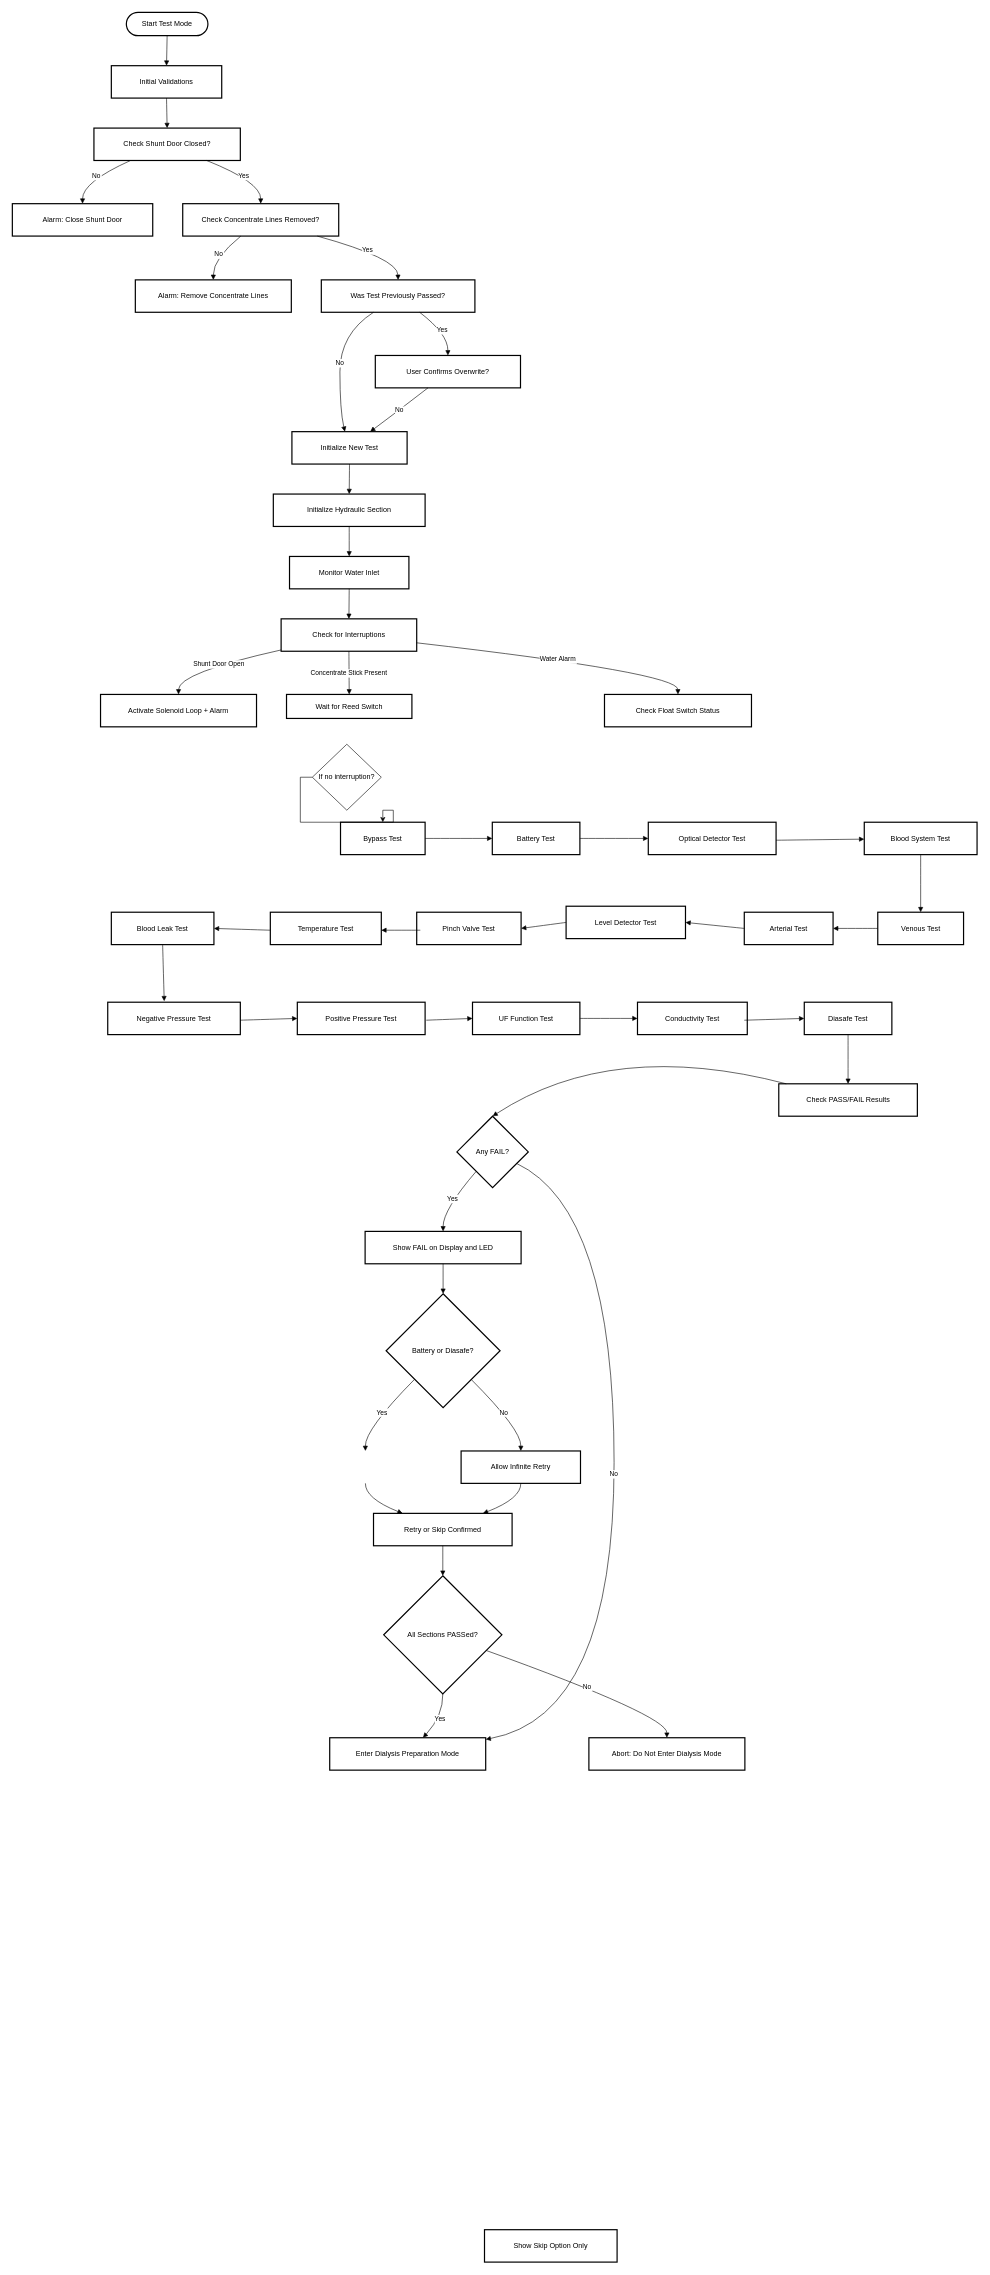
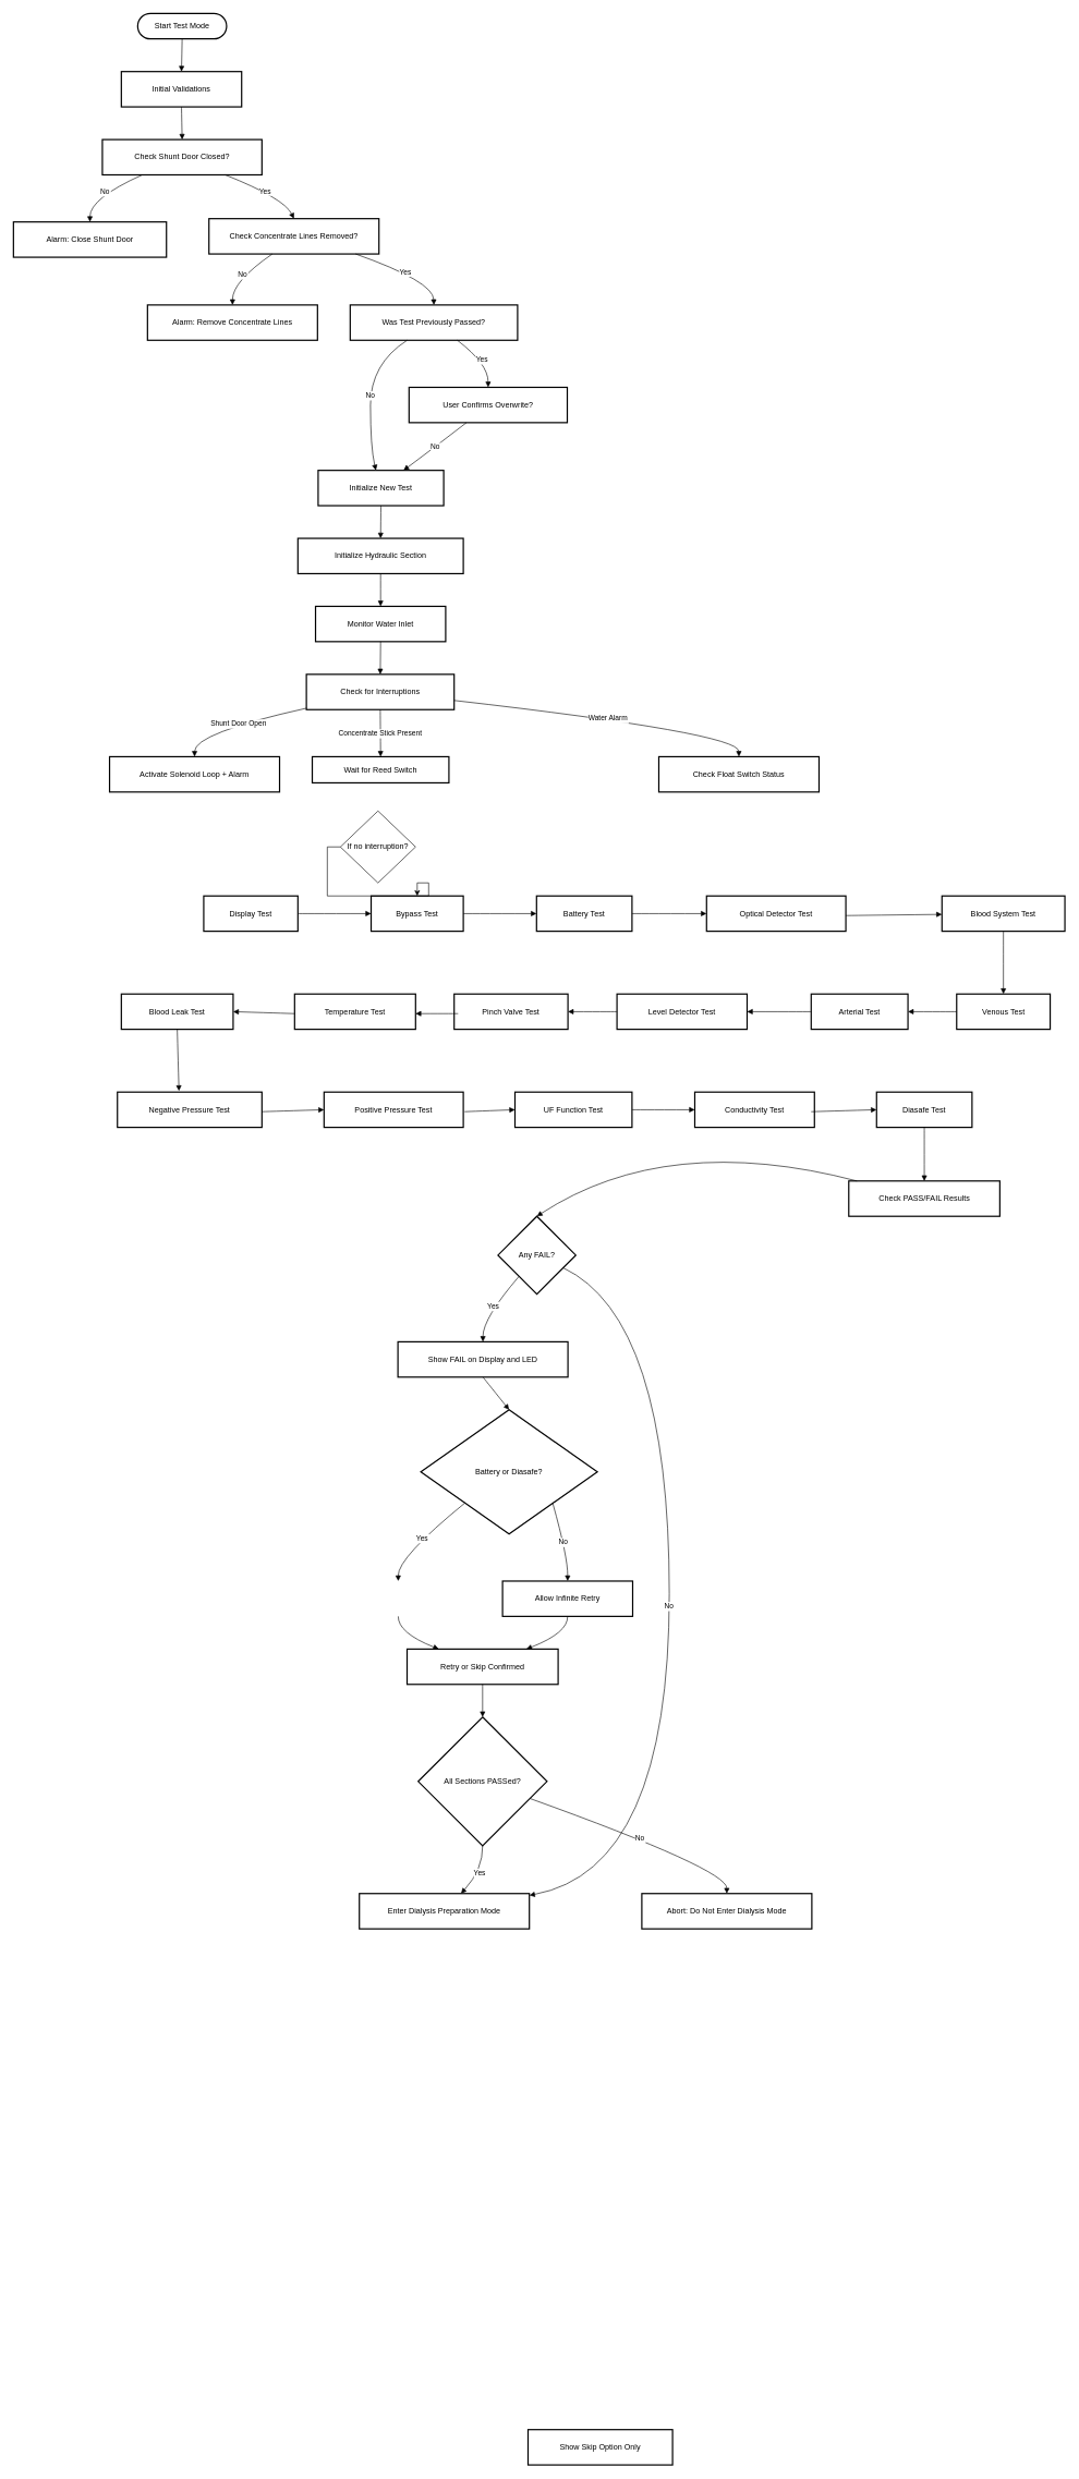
- <mxCell id="6" value="Check Concentrate Lines Removed?" style="whiteSpace=wrap;strokeWidth=2;" vertex="1" parent="1"><mxGeometry x="304" y="339" width="260" height="54" as="geometry" /></mxCell>
+ <mxCell id="6" value="Check Concentrate Lines Removed?" style="whiteSpace=wrap;strokeWidth=2;" vertex="1" parent="1"><mxGeometry x="319" y="334" width="260" height="54" as="geometry" /></mxCell>
+ <mxCell id="18" value="Display Test" style="whiteSpace=wrap;strokeWidth=2;" vertex="1" parent="1"><mxGeometry x="311" y="1370" width="144" height="54" as="geometry" /></mxCell>
+ <mxCell id="58" value="" style="curved=1;startArrow=none;endArrow=block;exitX=1;exitY=0.5;entryX=0;entryY=0.5;rounded=0;exitDx=0;exitDy=0;entryDx=0;entryDy=0;" edge="1" parent="1" source="18" target="19"><mxGeometry relative="1" as="geometry"><Array as="points" /></mxGeometry></mxCell>
- <mxCell id="25" value="Level Detector Test" style="whiteSpace=wrap;strokeWidth=2;" vertex="1" parent="1"><mxGeometry x="943" y="1510" width="199" height="54" as="geometry" /></mxCell>
+ <mxCell id="25" value="Level Detector Test" style="whiteSpace=wrap;strokeWidth=2;" vertex="1" parent="1"><mxGeometry x="943" y="1520" width="199" height="54" as="geometry" /></mxCell>
- <mxCell id="37" value="Battery or Diasafe?" style="rhombus;strokeWidth=2;whiteSpace=wrap;" vertex="1" parent="1"><mxGeometry x="643" y="2156" width="190" height="190" as="geometry" /></mxCell>
+ <mxCell id="37" value="Battery or Diasafe?" style="rhombus;strokeWidth=2;whiteSpace=wrap;" vertex="1" parent="1"><mxGeometry x="643" y="2156" width="270" height="190" as="geometry" /></mxCell>
